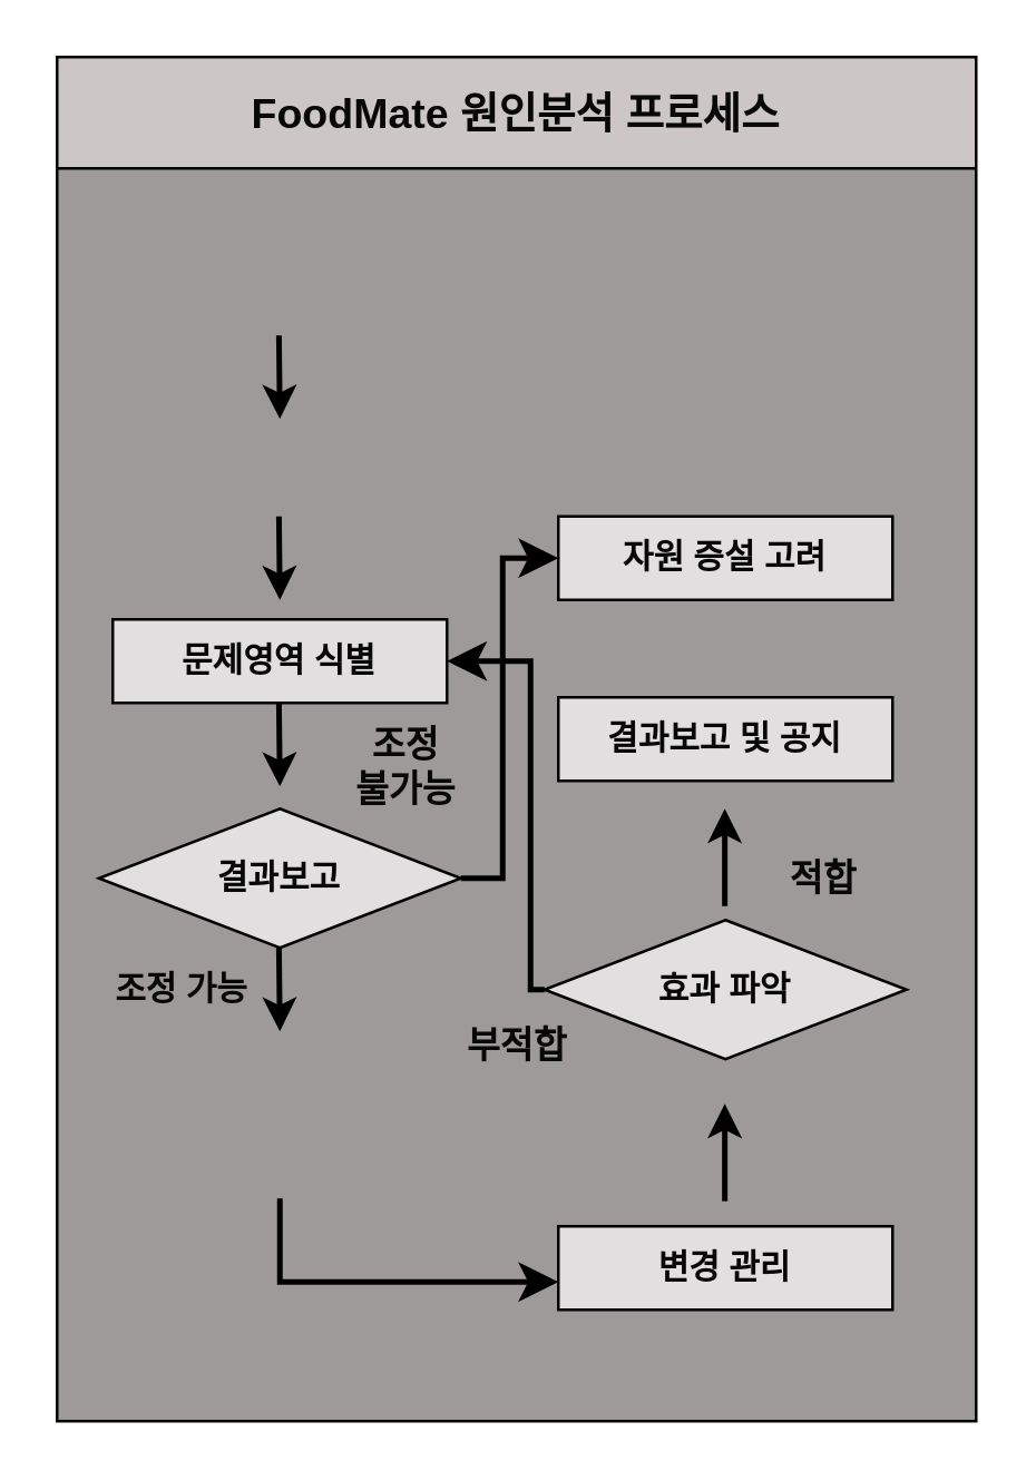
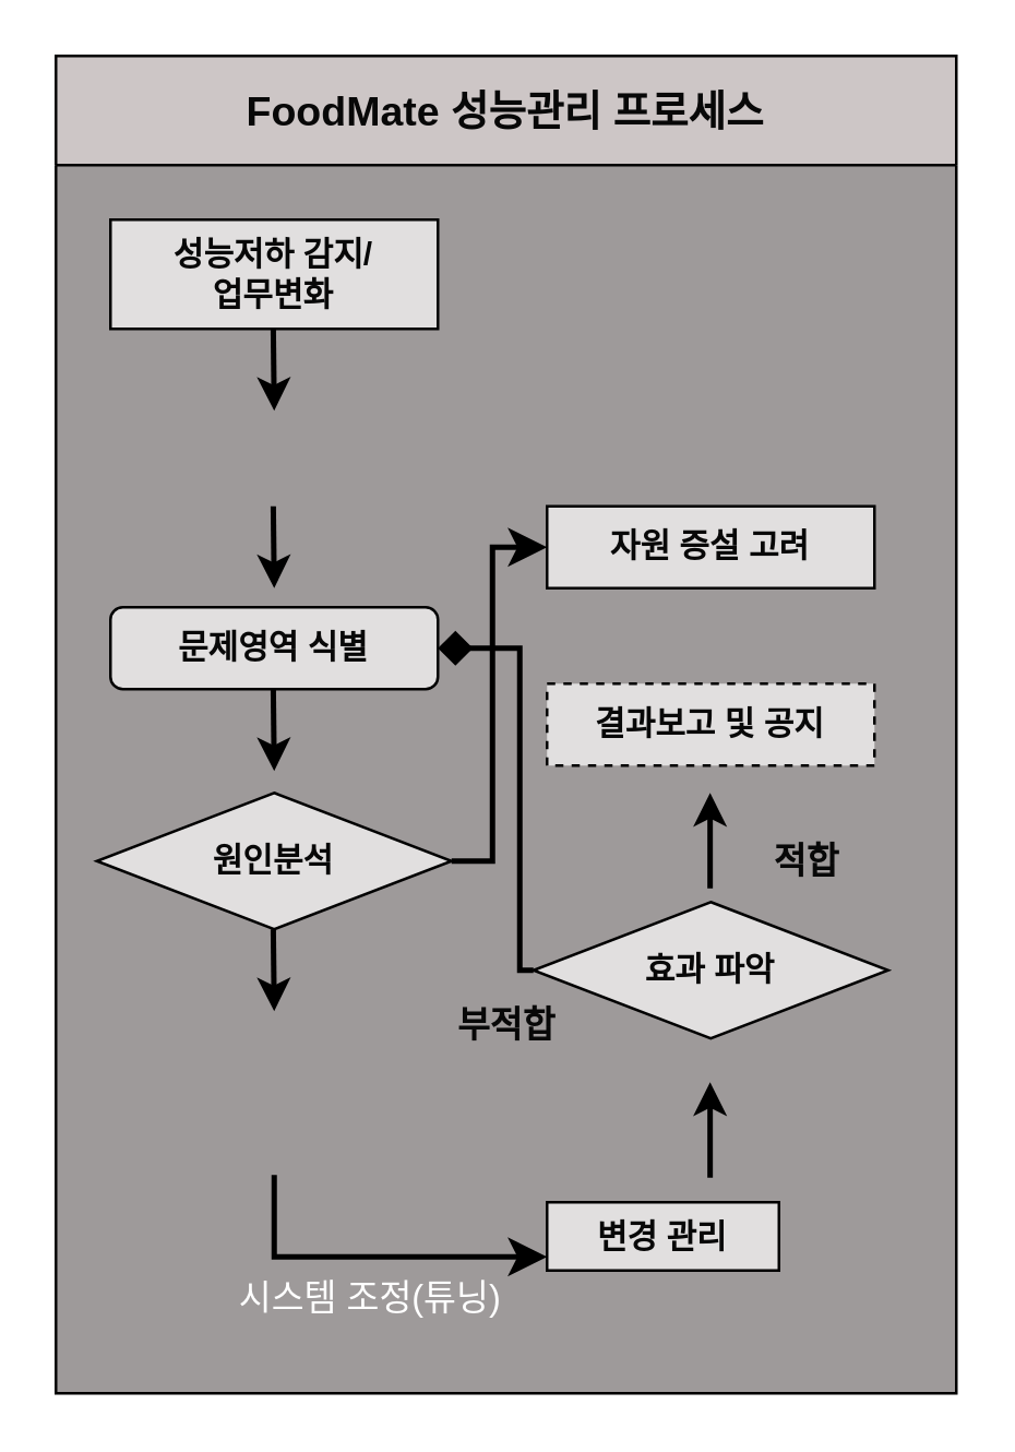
- <mxCell id="2" value="&lt;font style=&quot;font-size: 15px;&quot;&gt;FoodMate 원인분석 프로세스&lt;/font&gt;" style="swimlane;whiteSpace=wrap;html=1;swimlaneFillColor=light-dark(#9e9a9a, #989090);fillColor=light-dark(#cdc6c6, #ededed);startSize=40;fontColor=light-dark(#080808, #121212);fontStyle=1" parent="1" vertex="1"><mxGeometry x="20" y="20" width="330" height="490" as="geometry" /></mxCell>
+ <mxCell id="2" value="&lt;font style=&quot;font-size: 15px;&quot;&gt;FoodMate 성능관리 프로세스&lt;/font&gt;" style="swimlane;whiteSpace=wrap;html=1;swimlaneFillColor=light-dark(#9e9a9a, #989090);fillColor=light-dark(#cdc6c6, #ededed);startSize=40;fontColor=light-dark(#080808, #121212);fontStyle=1" parent="1" vertex="1"><mxGeometry x="20" y="20" width="330" height="490" as="geometry" /></mxCell>
+ <mxCell id="3" value="성능저하 감지/&lt;div&gt;업무변화&lt;/div&gt;" style="rounded=0;whiteSpace=wrap;html=1;fillColor=light-dark(#e1dfdf, #635f5f);fontColor=light-dark(#080808, #121212);fontStyle=1" parent="2" vertex="1"><mxGeometry x="20" y="60" width="120" height="40" as="geometry" /></mxCell>
- <mxCell id="4" value="문제영역 식별" style="rounded=0;whiteSpace=wrap;html=1;fillColor=light-dark(#e1dfdf, #635f5f);fontColor=light-dark(#080808, #121212);fontStyle=1" parent="2" vertex="1"><mxGeometry x="20" y="202" width="120" height="30" as="geometry" /></mxCell>
+ <mxCell id="4" value="문제영역 식별" style="whiteSpace=wrap;html=1;fillColor=light-dark(#e1dfdf, #635f5f);fontColor=light-dark(#080808, #121212);fontStyle=1;rounded=1;" parent="2" vertex="1"><mxGeometry x="20" y="202" width="120" height="30" as="geometry" /></mxCell>
- <mxCell id="18" value="" style="edgeStyle=elbowEdgeStyle;elbow=horizontal;endArrow=classic;html=1;curved=0;rounded=0;endSize=8;startSize=8;strokeWidth=2;exitX=0;exitY=0.5;exitDx=0;exitDy=0;entryX=1;entryY=0.5;entryDx=0;entryDy=0;fontColor=light-dark(#080808, #121212);fontStyle=1" parent="2" source="9" target="4" edge="1"><mxGeometry width="50" height="50" relative="1" as="geometry"><mxPoint x="160" y="340" as="sourcePoint" /><mxPoint x="160" y="360" as="targetPoint" /><Array as="points"><mxPoint x="170" y="260" /></Array></mxGeometry></mxCell>
+ <mxCell id="18" value="" style="edgeStyle=elbowEdgeStyle;elbow=horizontal;endArrow=diamond;html=1;curved=0;rounded=0;endSize=8;startSize=8;strokeWidth=2;exitX=0;exitY=0.5;exitDx=0;exitDy=0;entryX=1;entryY=0.5;entryDx=0;entryDy=0;fontColor=light-dark(#080808, #121212);fontStyle=1;" parent="2" source="9" target="4" edge="1"><mxGeometry width="50" height="50" relative="1" as="geometry"><mxPoint x="160" y="340" as="sourcePoint" /><mxPoint x="160" y="360" as="targetPoint" /><Array as="points"><mxPoint x="170" y="260" /></Array></mxGeometry></mxCell>
- <mxCell id="8" value="결과보고 및 공지" style="rounded=0;whiteSpace=wrap;html=1;fillColor=light-dark(#e1dfdf, #635f5f);fontColor=light-dark(#080808, #121212);fontStyle=1" parent="2" vertex="1"><mxGeometry x="180" y="230" width="120" height="30" as="geometry" /></mxCell>
+ <mxCell id="8" value="결과보고 및 공지" style="rounded=0;whiteSpace=wrap;html=1;fillColor=light-dark(#e1dfdf, #635f5f);fontColor=light-dark(#080808, #121212);fontStyle=1;dashed=1;" parent="2" vertex="1"><mxGeometry x="180" y="230" width="120" height="30" as="geometry" /></mxCell>
- <mxCell id="17" value="&lt;font style=&quot;font-size: 13px;&quot;&gt;조정&lt;/font&gt;&lt;div style=&quot;font-size: 13px;&quot;&gt;&lt;font style=&quot;font-size: 13px;&quot;&gt;불가능&lt;/font&gt;&lt;/div&gt;" style="text;strokeColor=none;fillColor=none;html=1;fontSize=13;fontStyle=1;verticalAlign=middle;align=center;fontColor=light-dark(#080808, #121212);" parent="2" vertex="1"><mxGeometry x="80" y="240" width="90" height="30" as="geometry" /></mxCell>
- <mxCell id="5" value="결과보고" style="rhombus;whiteSpace=wrap;html=1;fillColor=light-dark(#e1dfdf, #635f5f);fontColor=light-dark(#080808, #121212);fontStyle=1" parent="2" vertex="1"><mxGeometry x="15" y="270" width="130" height="50" as="geometry" /></mxCell>
+ <mxCell id="5" value="원인분석" style="rhombus;whiteSpace=wrap;html=1;fillColor=light-dark(#e1dfdf, #635f5f);fontColor=light-dark(#080808, #121212);fontStyle=1" parent="2" vertex="1"><mxGeometry x="15" y="270" width="130" height="50" as="geometry" /></mxCell>
- <mxCell id="6" value="&lt;span&gt;조정 가능&lt;/span&gt;" style="text;html=1;align=center;verticalAlign=middle;whiteSpace=wrap;rounded=0;fontColor=light-dark(#080808, #121212);fontStyle=1" parent="2" vertex="1"><mxGeometry x="15" y="320" width="60" height="30" as="geometry" /></mxCell>
- <mxCell id="10" value="변경 관리" style="rounded=0;whiteSpace=wrap;html=1;fillColor=light-dark(#e1dfdf, #635f5f);fontColor=light-dark(#080808, #121212);fontStyle=1" parent="2" vertex="1"><mxGeometry x="180" y="420" width="120" height="30" as="geometry" /></mxCell>
+ <mxCell id="10" value="변경 관리" style="rounded=0;whiteSpace=wrap;html=1;fillColor=light-dark(#e1dfdf, #635f5f);fontColor=light-dark(#080808, #121212);fontStyle=1" parent="2" vertex="1"><mxGeometry x="180" y="420" width="85" height="25" as="geometry" /></mxCell>
+ <mxCell id="23" value="시스템 조정(튜닝)" style="text;strokeColor=none;fillColor=none;html=1;fontSize=13;fontStyle=0;verticalAlign=middle;align=center;fontColor=#FFFFFF;" parent="2" vertex="1"><mxGeometry x="70" y="440" width="90" height="30" as="geometry" /></mxCell>
